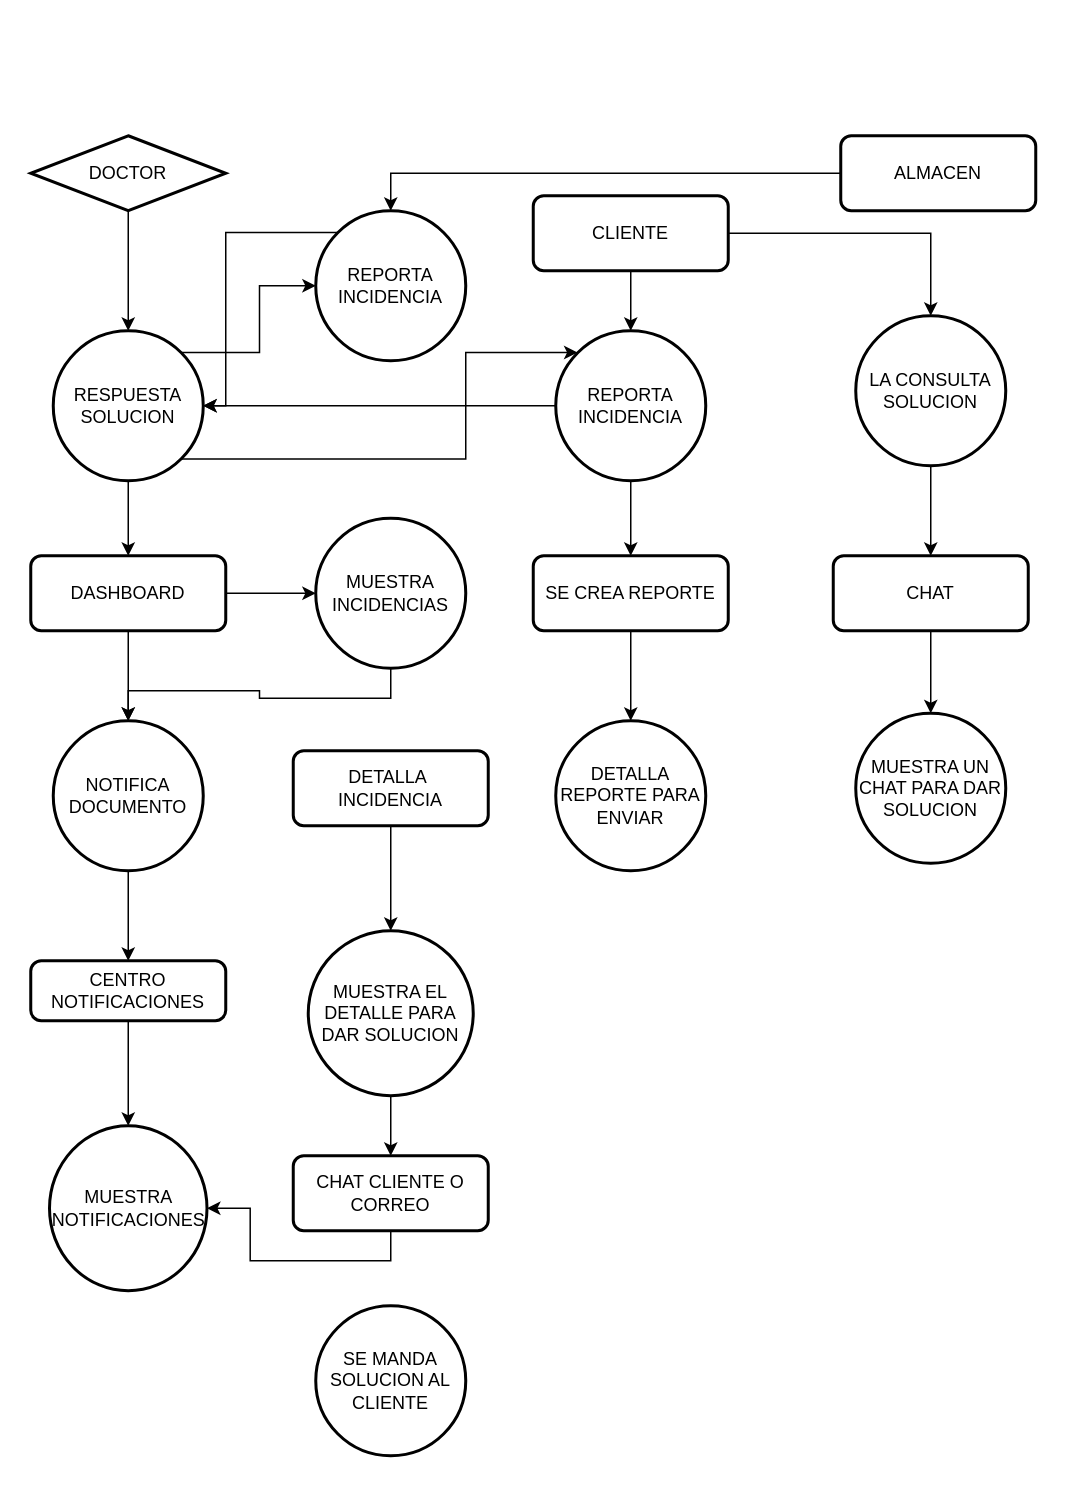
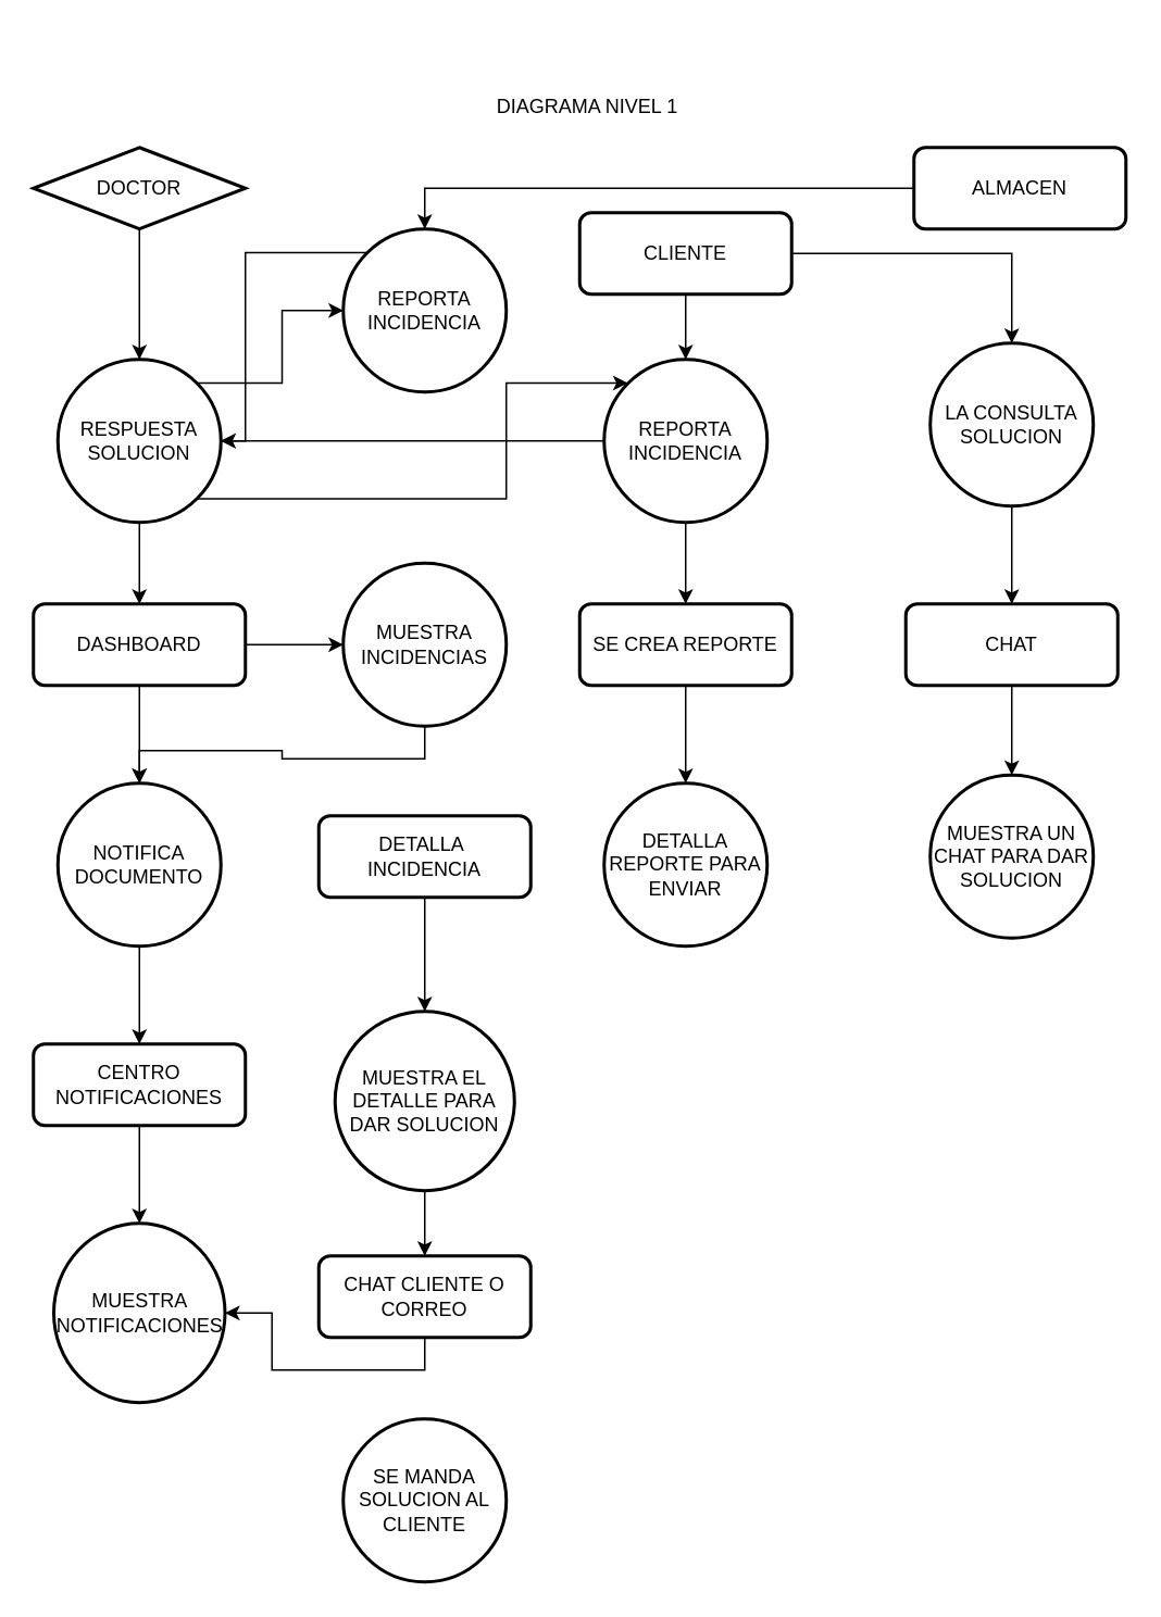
+ <mxCell id="2" value="DIAGRAMA NIVEL 1" style="text;html=1;align=center;verticalAlign=middle;whiteSpace=wrap;rounded=0;" vertex="1" parent="1"><mxGeometry x="250" y="20" width="220" height="90" as="geometry" /></mxCell>
- <mxCell id="19" value="CENTRO&lt;div&gt;&lt;div&gt;&lt;div&gt;NOTIFICACIONES&lt;/div&gt;&lt;/div&gt;&lt;/div&gt;" style="rounded=1;whiteSpace=wrap;html=1;absoluteArcSize=1;arcSize=14;strokeWidth=2;" vertex="1" parent="1"><mxGeometry x="20" y="640" width="130" height="40" as="geometry" /></mxCell>
+ <mxCell id="19" value="CENTRO&lt;div&gt;&lt;div&gt;&lt;div&gt;NOTIFICACIONES&lt;/div&gt;&lt;/div&gt;&lt;/div&gt;" style="rounded=1;whiteSpace=wrap;html=1;absoluteArcSize=1;arcSize=14;strokeWidth=2;" vertex="1" parent="1"><mxGeometry x="20" y="640" width="130" height="50" as="geometry" /></mxCell>
